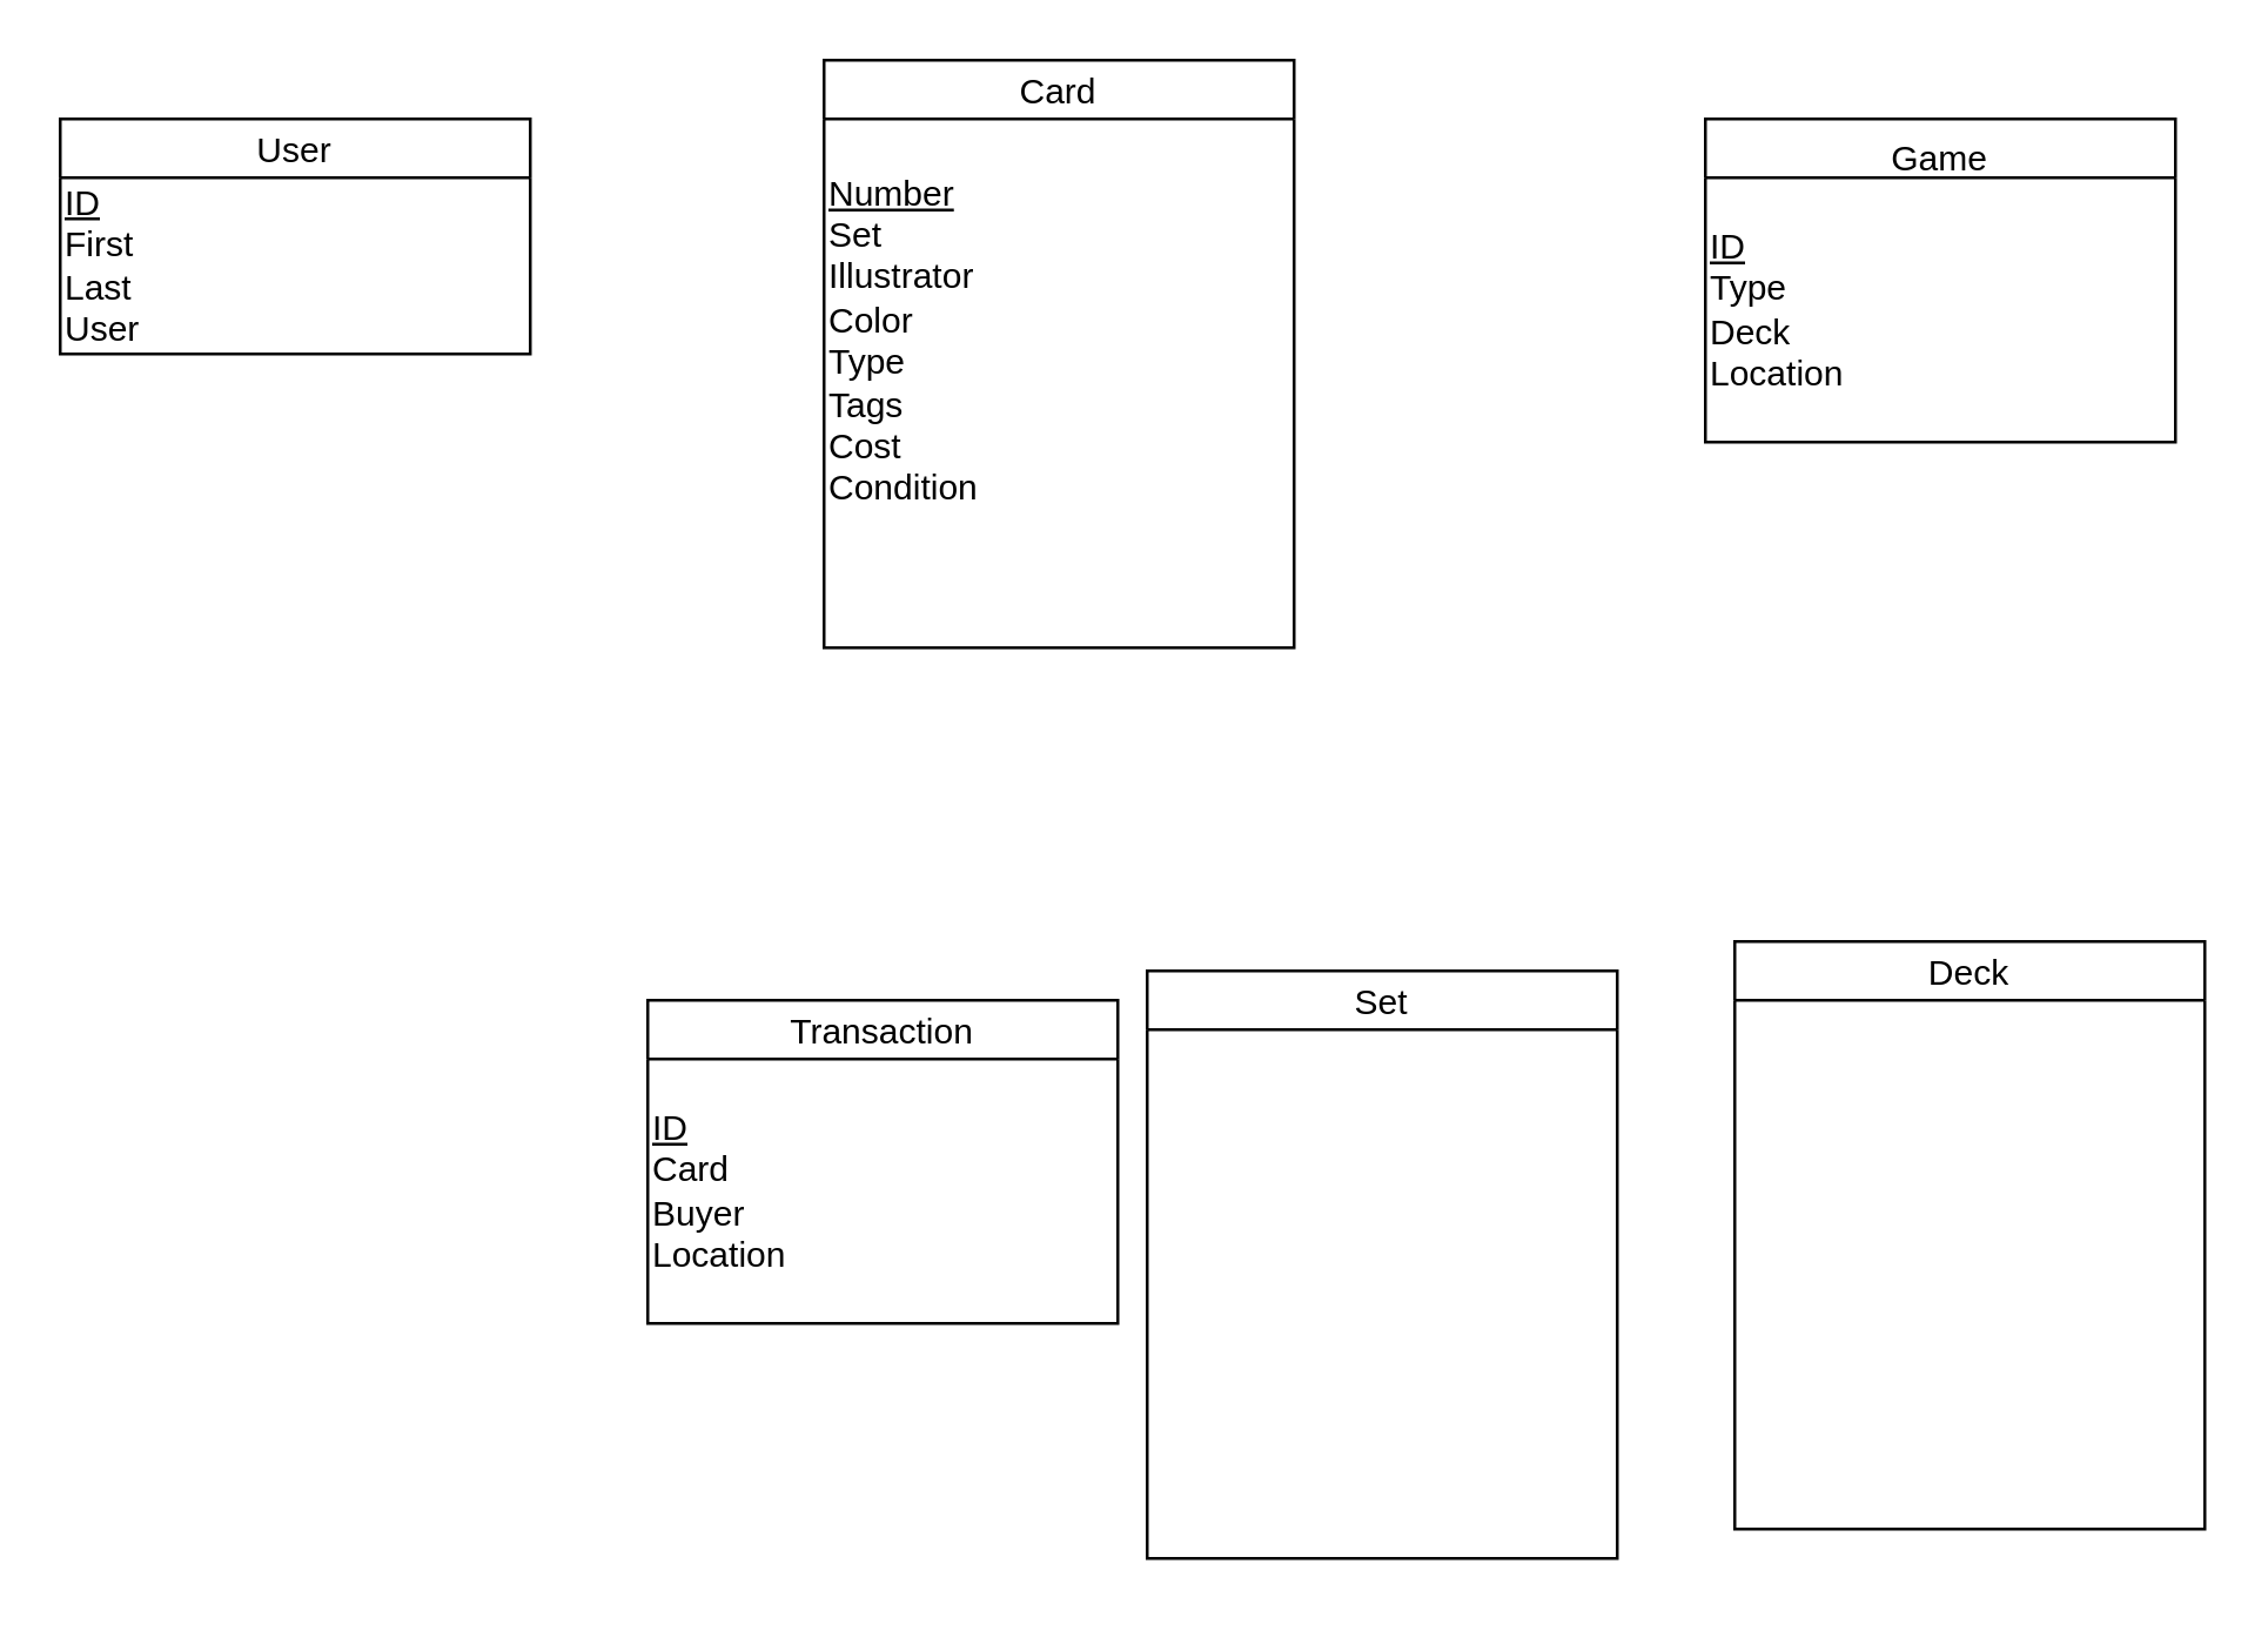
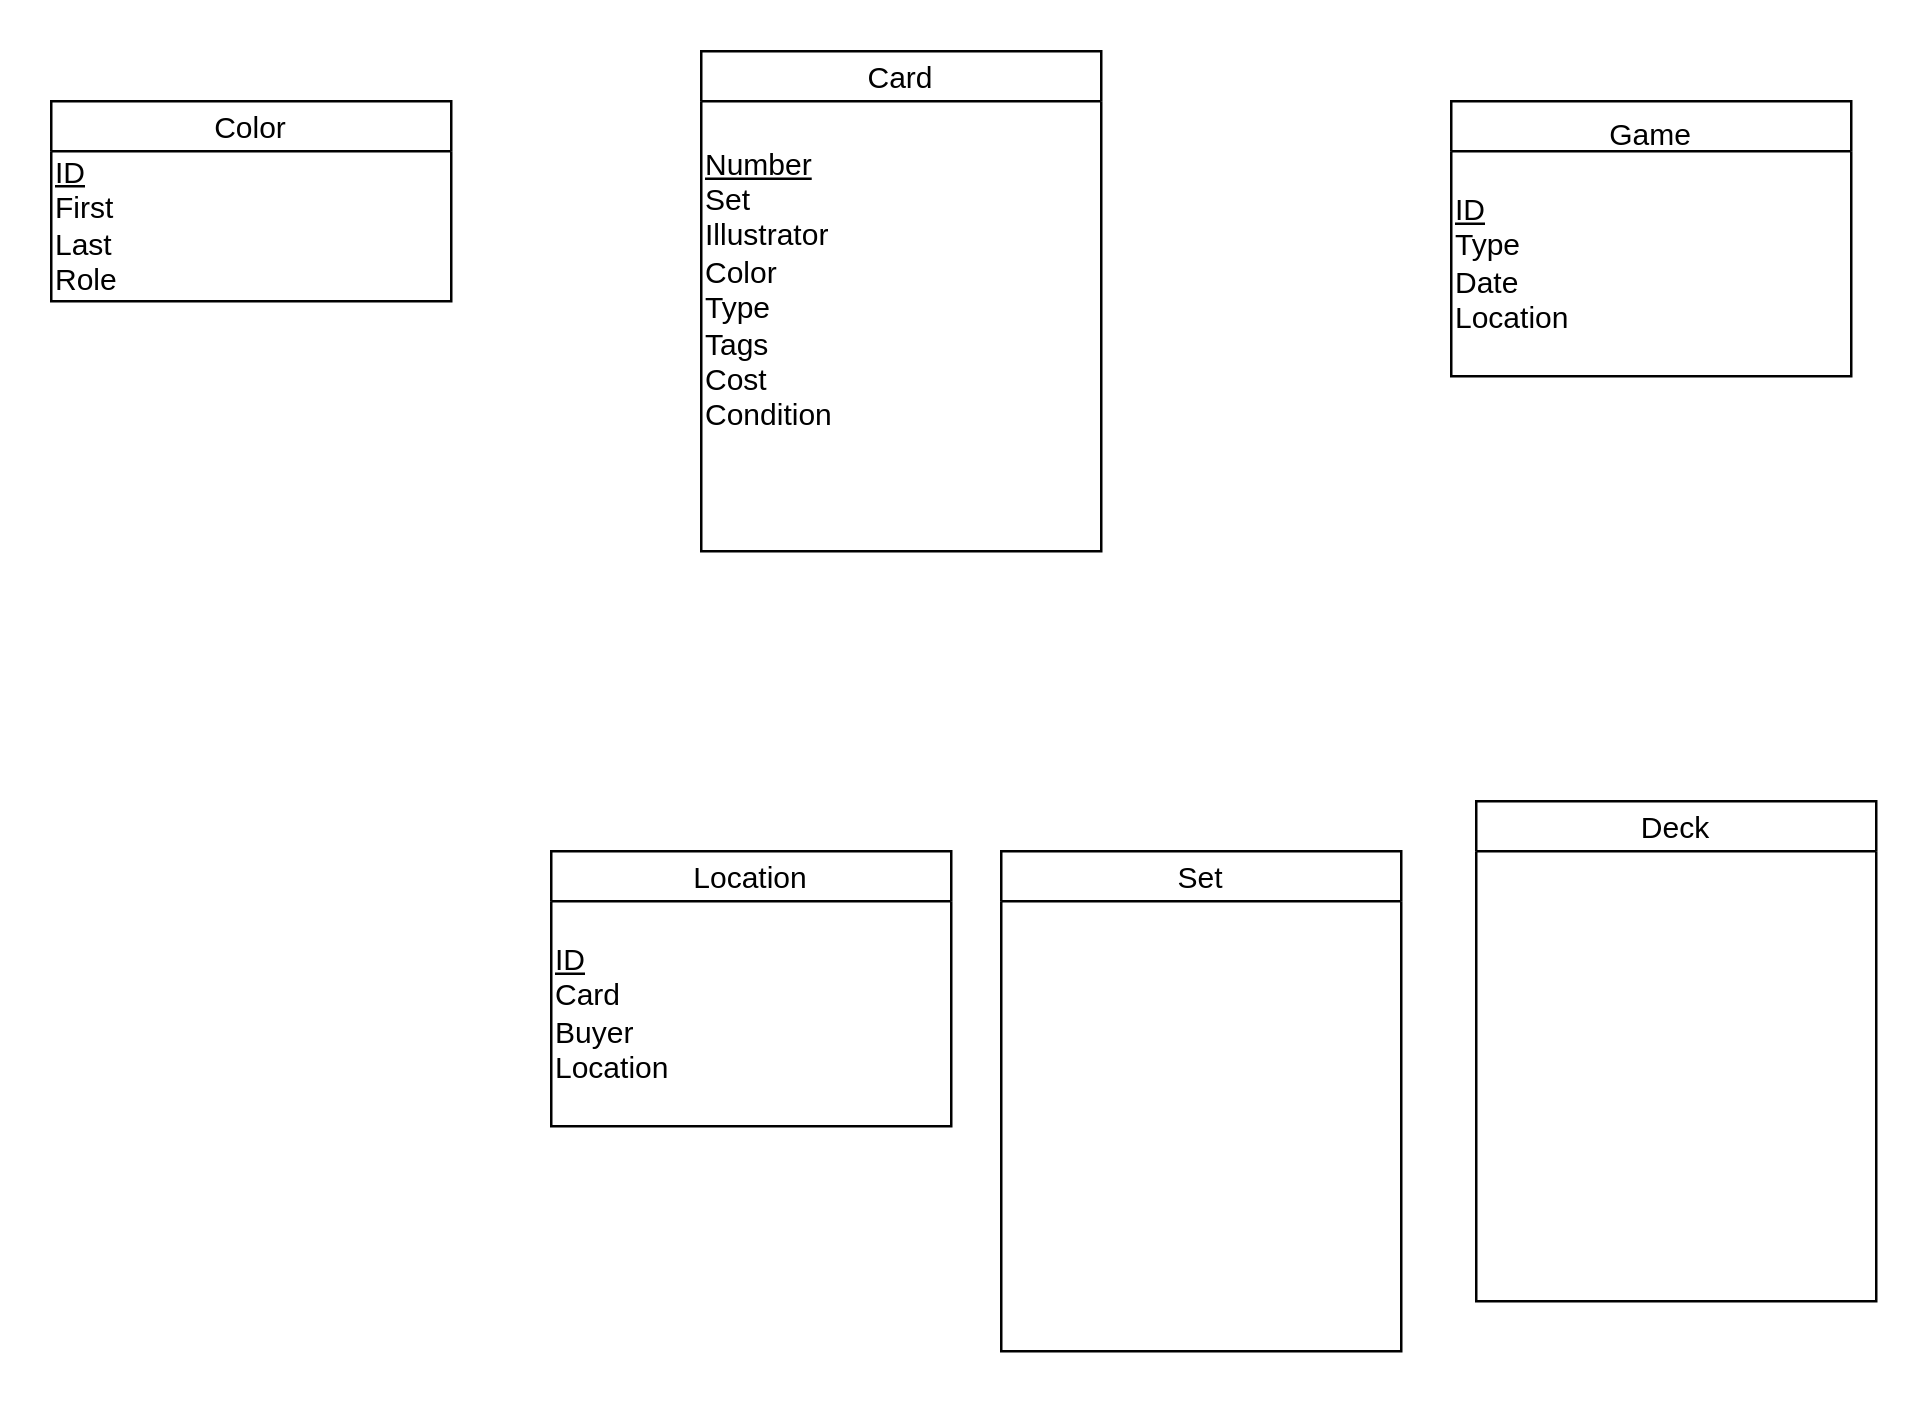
- <mxCell id="10" value="User" style="swimlane;fontStyle=0;childLayout=stackLayout;horizontal=1;startSize=20;fillColor=#ffffff;horizontalStack=0;resizeParent=1;resizeParentMax=0;resizeLast=0;collapsible=0;marginBottom=0;swimlaneFillColor=#ffffff;" parent="1" vertex="1"><mxGeometry x="20" y="40" width="160" height="80" as="geometry" /></mxCell>
+ <mxCell id="10" value="Color" style="swimlane;fontStyle=0;childLayout=stackLayout;horizontal=1;startSize=20;fillColor=#ffffff;horizontalStack=0;resizeParent=1;resizeParentMax=0;resizeLast=0;collapsible=0;marginBottom=0;swimlaneFillColor=#ffffff;" parent="1" vertex="1"><mxGeometry x="20" y="40" width="160" height="80" as="geometry" /></mxCell>
- <mxCell id="11" value="&lt;div style=&quot;&quot;&gt;&lt;span style=&quot;background-color: initial;&quot;&gt;&lt;u&gt;ID&lt;/u&gt;&lt;/span&gt;&lt;/div&gt;&lt;div style=&quot;&quot;&gt;&lt;span style=&quot;background-color: initial;&quot;&gt;First&lt;/span&gt;&lt;/div&gt;&lt;div style=&quot;&quot;&gt;Last&lt;/div&gt;&lt;div style=&quot;&quot;&gt;User&lt;/div&gt;" style="text;strokeColor=none;align=left;fillColor=none;html=1;verticalAlign=middle;whiteSpace=wrap;rounded=0;" parent="10" vertex="1"><mxGeometry y="20" width="160" height="60" as="geometry" /></mxCell>
+ <mxCell id="11" value="&lt;div style=&quot;&quot;&gt;&lt;span style=&quot;background-color: initial;&quot;&gt;&lt;u&gt;ID&lt;/u&gt;&lt;/span&gt;&lt;/div&gt;&lt;div style=&quot;&quot;&gt;&lt;span style=&quot;background-color: initial;&quot;&gt;First&lt;/span&gt;&lt;/div&gt;&lt;div style=&quot;&quot;&gt;Last&lt;/div&gt;&lt;div style=&quot;&quot;&gt;Role&lt;/div&gt;" style="text;strokeColor=none;align=left;fillColor=none;html=1;verticalAlign=middle;whiteSpace=wrap;rounded=0;" parent="10" vertex="1"><mxGeometry y="20" width="160" height="60" as="geometry" /></mxCell>
- <mxCell id="9" value="&lt;div style=&quot;&quot;&gt;&lt;u&gt;ID&lt;/u&gt;&lt;/div&gt;&lt;div style=&quot;&quot;&gt;Type&lt;/div&gt;&lt;div style=&quot;&quot;&gt;Deck&amp;nbsp;&lt;br&gt;Location&lt;/div&gt;" style="text;strokeColor=none;align=left;fillColor=none;html=1;verticalAlign=middle;whiteSpace=wrap;rounded=0;" parent="8" vertex="1"><mxGeometry y="20" width="160" height="90" as="geometry" /></mxCell>
+ <mxCell id="9" value="&lt;div style=&quot;&quot;&gt;&lt;u&gt;ID&lt;/u&gt;&lt;/div&gt;&lt;div style=&quot;&quot;&gt;Type&lt;/div&gt;&lt;div style=&quot;&quot;&gt;Date&amp;nbsp;&lt;br&gt;Location&lt;/div&gt;" style="text;strokeColor=none;align=left;fillColor=none;html=1;verticalAlign=middle;whiteSpace=wrap;rounded=0;" parent="8" vertex="1"><mxGeometry y="20" width="160" height="90" as="geometry" /></mxCell>
- <mxCell id="4" value="Transaction" style="swimlane;fontStyle=0;childLayout=stackLayout;horizontal=1;startSize=20;fillColor=#ffffff;horizontalStack=0;resizeParent=1;resizeParentMax=0;resizeLast=0;collapsible=0;marginBottom=0;swimlaneFillColor=#ffffff;" parent="1" vertex="1"><mxGeometry x="220" y="340" width="160" height="110" as="geometry" /></mxCell>
+ <mxCell id="4" value="Location" style="swimlane;fontStyle=0;childLayout=stackLayout;horizontal=1;startSize=20;fillColor=#ffffff;horizontalStack=0;resizeParent=1;resizeParentMax=0;resizeLast=0;collapsible=0;marginBottom=0;swimlaneFillColor=#ffffff;" parent="1" vertex="1"><mxGeometry x="220" y="340" width="160" height="110" as="geometry" /></mxCell>
- <mxCell id="6" value="Set" style="swimlane;fontStyle=0;childLayout=stackLayout;horizontal=1;startSize=20;fillColor=#ffffff;horizontalStack=0;resizeParent=1;resizeParentMax=0;resizeLast=0;collapsible=0;marginBottom=0;swimlaneFillColor=#ffffff;" parent="1" vertex="1"><mxGeometry x="390" y="330" width="160" height="200" as="geometry" /></mxCell>
+ <mxCell id="6" value="Set" style="swimlane;fontStyle=0;childLayout=stackLayout;horizontal=1;startSize=20;fillColor=#ffffff;horizontalStack=0;resizeParent=1;resizeParentMax=0;resizeLast=0;collapsible=0;marginBottom=0;swimlaneFillColor=#ffffff;" parent="1" vertex="1"><mxGeometry x="400" y="340" width="160" height="200" as="geometry" /></mxCell>
